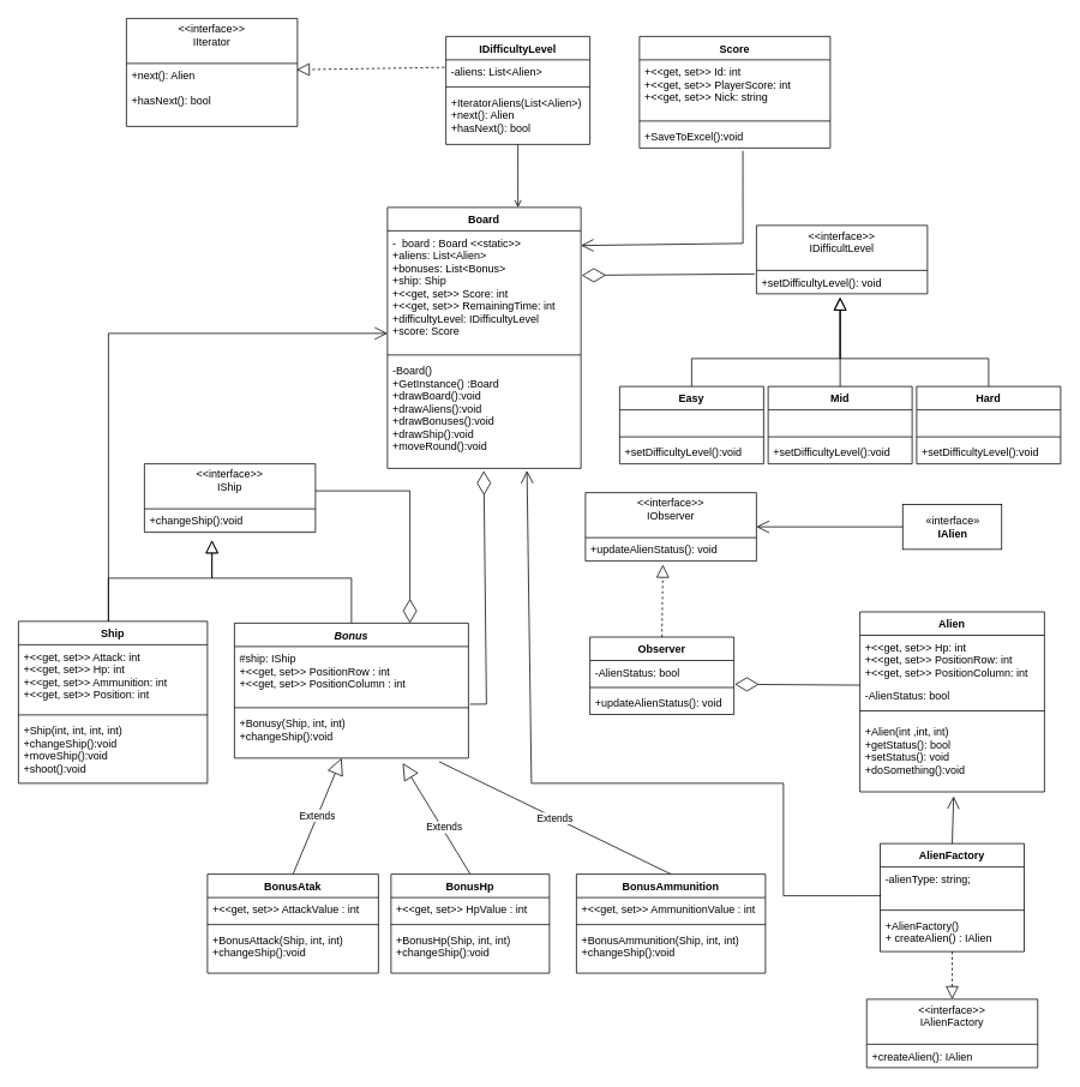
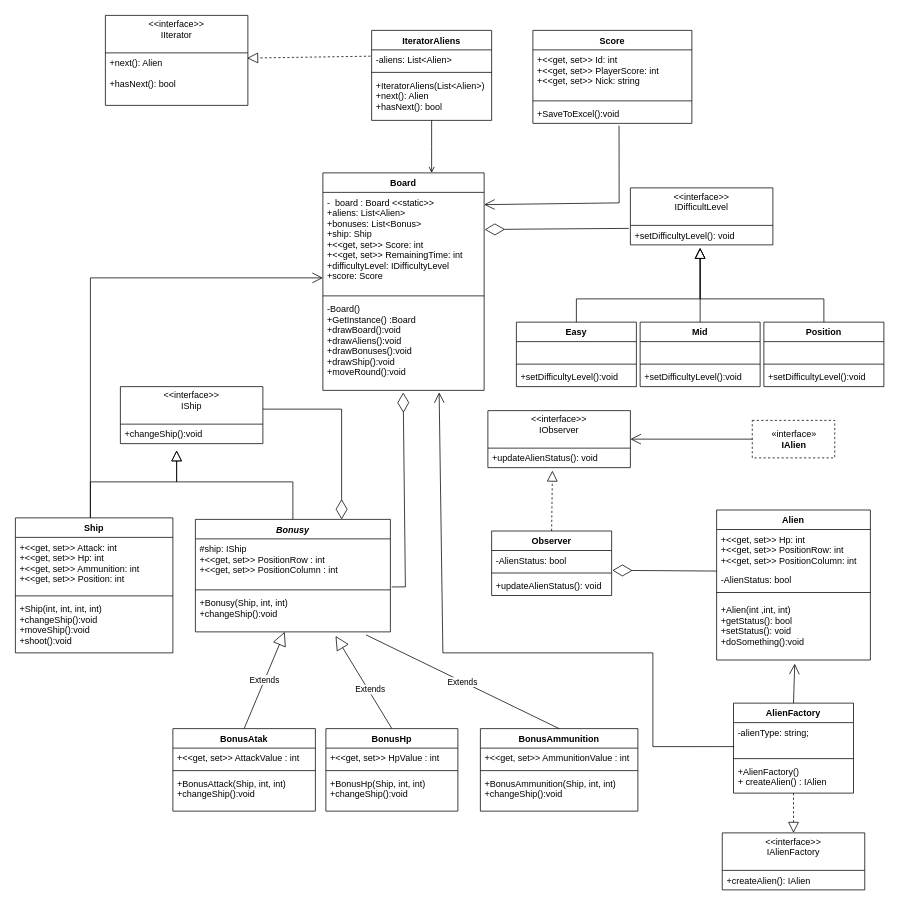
- <mxCell id="52" value="IDifficultyLevel" style="swimlane;fontStyle=1;align=center;verticalAlign=top;childLayout=stackLayout;horizontal=1;startSize=26;horizontalStack=0;resizeParent=1;resizeParentMax=0;resizeLast=0;collapsible=1;marginBottom=0;" parent="1" vertex="1"><mxGeometry x="495" y="40" width="160" height="120" as="geometry" /></mxCell>
+ <mxCell id="52" value="IteratorAliens" style="swimlane;fontStyle=1;align=center;verticalAlign=top;childLayout=stackLayout;horizontal=1;startSize=26;horizontalStack=0;resizeParent=1;resizeParentMax=0;resizeLast=0;collapsible=1;marginBottom=0;" parent="1" vertex="1"><mxGeometry x="495" y="40" width="160" height="120" as="geometry" /></mxCell>
- <mxCell id="43" value="Hard" style="swimlane;fontStyle=1;align=center;verticalAlign=top;childLayout=stackLayout;horizontal=1;startSize=26;horizontalStack=0;resizeParent=1;resizeParentMax=0;resizeLast=0;collapsible=1;marginBottom=0;" parent="1" vertex="1"><mxGeometry x="1018" y="429" width="160" height="86" as="geometry" /></mxCell>
+ <mxCell id="43" value="Position" style="swimlane;fontStyle=1;align=center;verticalAlign=top;childLayout=stackLayout;horizontal=1;startSize=26;horizontalStack=0;resizeParent=1;resizeParentMax=0;resizeLast=0;collapsible=1;marginBottom=0;" parent="1" vertex="1"><mxGeometry x="1018" y="429" width="160" height="86" as="geometry" /></mxCell>
- <mxCell id="7" value="«interface»&lt;br&gt;&lt;b&gt;IAlien&lt;/b&gt;" style="html=1;" parent="1" vertex="1"><mxGeometry x="1002.5" y="560" width="110" height="50" as="geometry" /></mxCell>
+ <mxCell id="7" value="«interface»&lt;br&gt;&lt;b&gt;IAlien&lt;/b&gt;" style="html=1;dashed=1;" parent="1" vertex="1"><mxGeometry x="1002.5" y="560" width="110" height="50" as="geometry" /></mxCell>
- <mxCell id="14" value="Bonus" style="swimlane;fontStyle=3;align=center;verticalAlign=top;childLayout=stackLayout;horizontal=1;startSize=26;horizontalStack=0;resizeParent=1;resizeParentMax=0;resizeLast=0;collapsible=1;marginBottom=0;" parent="1" vertex="1"><mxGeometry x="260" y="692" width="260" height="150" as="geometry" /></mxCell>
+ <mxCell id="14" value="Bonusy" style="swimlane;fontStyle=3;align=center;verticalAlign=top;childLayout=stackLayout;horizontal=1;startSize=26;horizontalStack=0;resizeParent=1;resizeParentMax=0;resizeLast=0;collapsible=1;marginBottom=0;" parent="1" vertex="1"><mxGeometry x="260" y="692" width="260" height="150" as="geometry" /></mxCell>
